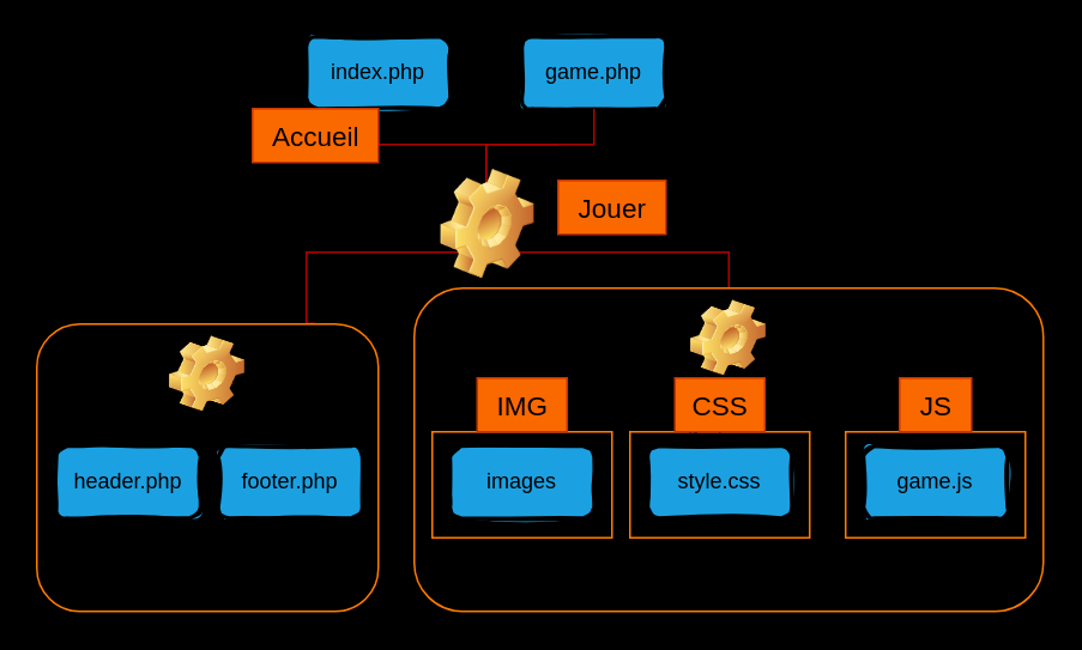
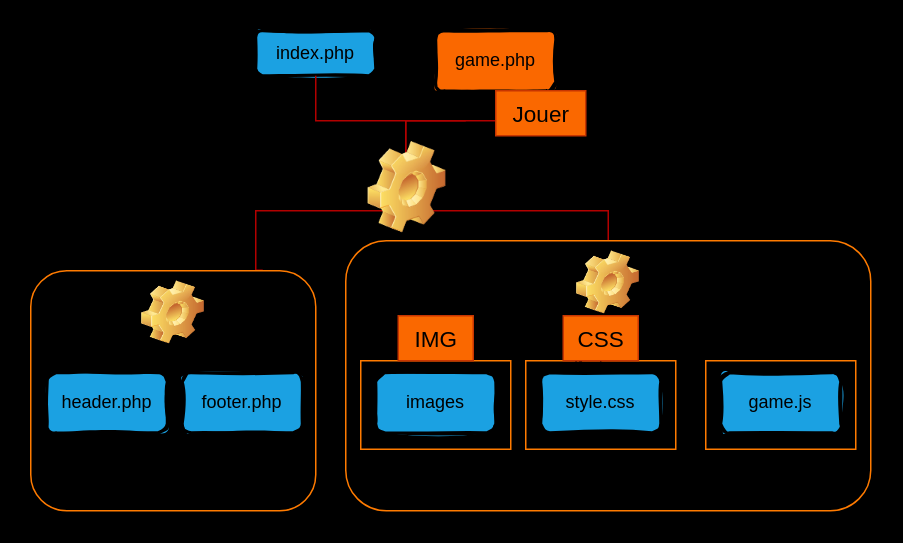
- <mxCell id="4" value="index.php" style="rounded=1;whiteSpace=wrap;html=1;strokeWidth=2;fillWeight=4;hachureGap=8;hachureAngle=45;fillColor=#1ba1e2;sketch=1;fillStyle=solid;" vertex="1" parent="1"><mxGeometry x="170" y="20" width="80" height="40" as="geometry" /></mxCell>
+ <mxCell id="4" value="index.php" style="rounded=1;whiteSpace=wrap;html=1;strokeWidth=2;fillWeight=4;hachureGap=8;hachureAngle=45;fillColor=#1ba1e2;sketch=1;fillStyle=solid;" vertex="1" parent="1"><mxGeometry x="170" y="20" width="80" height="30" as="geometry" /></mxCell>
- <mxCell id="5" value="game.php" style="rounded=1;whiteSpace=wrap;html=1;strokeWidth=2;fillWeight=4;hachureGap=8;hachureAngle=45;fillColor=#1ba1e2;sketch=1;fillStyle=solid;" vertex="1" parent="1"><mxGeometry x="290" y="20" width="80" height="40" as="geometry" /></mxCell>
+ <mxCell id="5" value="game.php" style="rounded=1;whiteSpace=wrap;html=1;strokeWidth=2;fillWeight=4;hachureGap=8;hachureAngle=45;fillColor=#fa6800;sketch=1;fillStyle=solid;" vertex="1" parent="1"><mxGeometry x="290" y="20" width="80" height="40" as="geometry" /></mxCell>
- <mxCell id="23" value="Accueil" style="text;html=1;align=center;verticalAlign=middle;resizable=0;points=[];autosize=1;fontSize=15;fillColor=#fa6800;fontColor=#000000;strokeColor=#C73500;" vertex="1" parent="1"><mxGeometry x="140" y="60" width="70" height="30" as="geometry" /></mxCell>
- <mxCell id="24" value="Jouer" style="text;html=1;align=center;verticalAlign=middle;resizable=0;points=[];autosize=1;fontSize=15;fillColor=#fa6800;fontColor=#000000;strokeColor=#C73500;" vertex="1" parent="1"><mxGeometry x="310" y="100" width="60" height="30" as="geometry" /></mxCell>
+ <mxCell id="24" value="Jouer" style="text;html=1;align=center;verticalAlign=middle;resizable=0;points=[];autosize=1;fontSize=15;fillColor=#fa6800;fontColor=#000000;strokeColor=#C73500;" vertex="1" parent="1"><mxGeometry x="330" y="60" width="60" height="30" as="geometry" /></mxCell>
- <mxCell id="22" value="JS" style="text;html=1;align=center;verticalAlign=middle;resizable=0;points=[];autosize=1;strokeColor=#C73500;fillColor=#fa6800;fontSize=15;fontColor=#000000;" vertex="1" parent="1"><mxGeometry x="500" y="210" width="40" height="30" as="geometry" /></mxCell>
